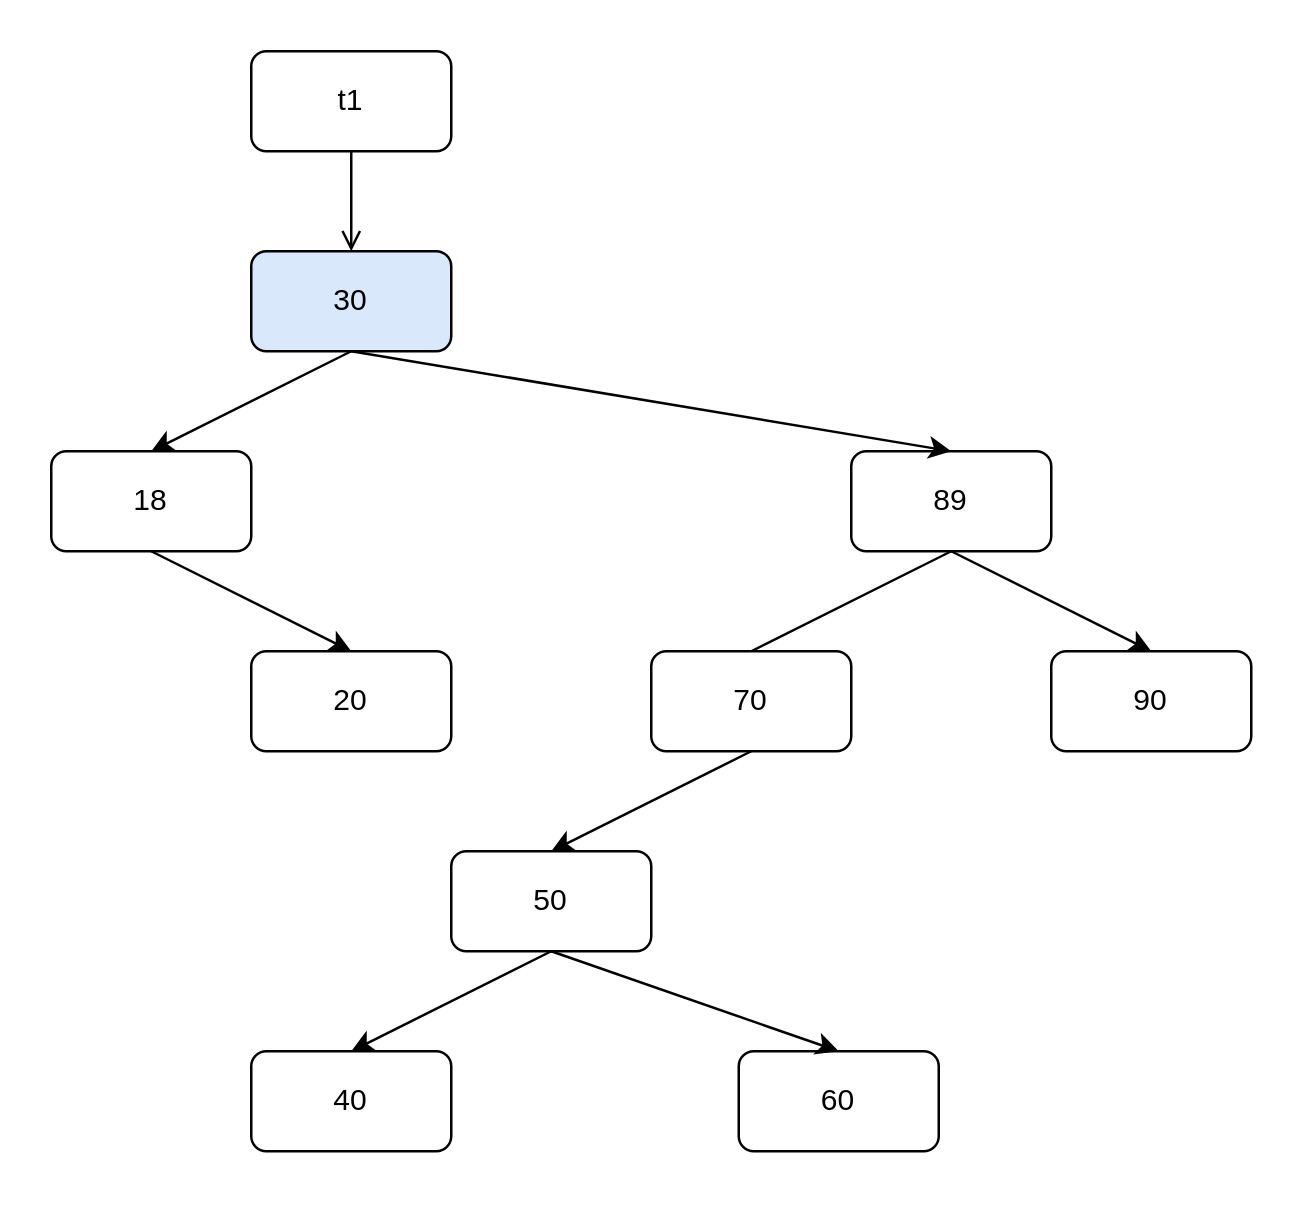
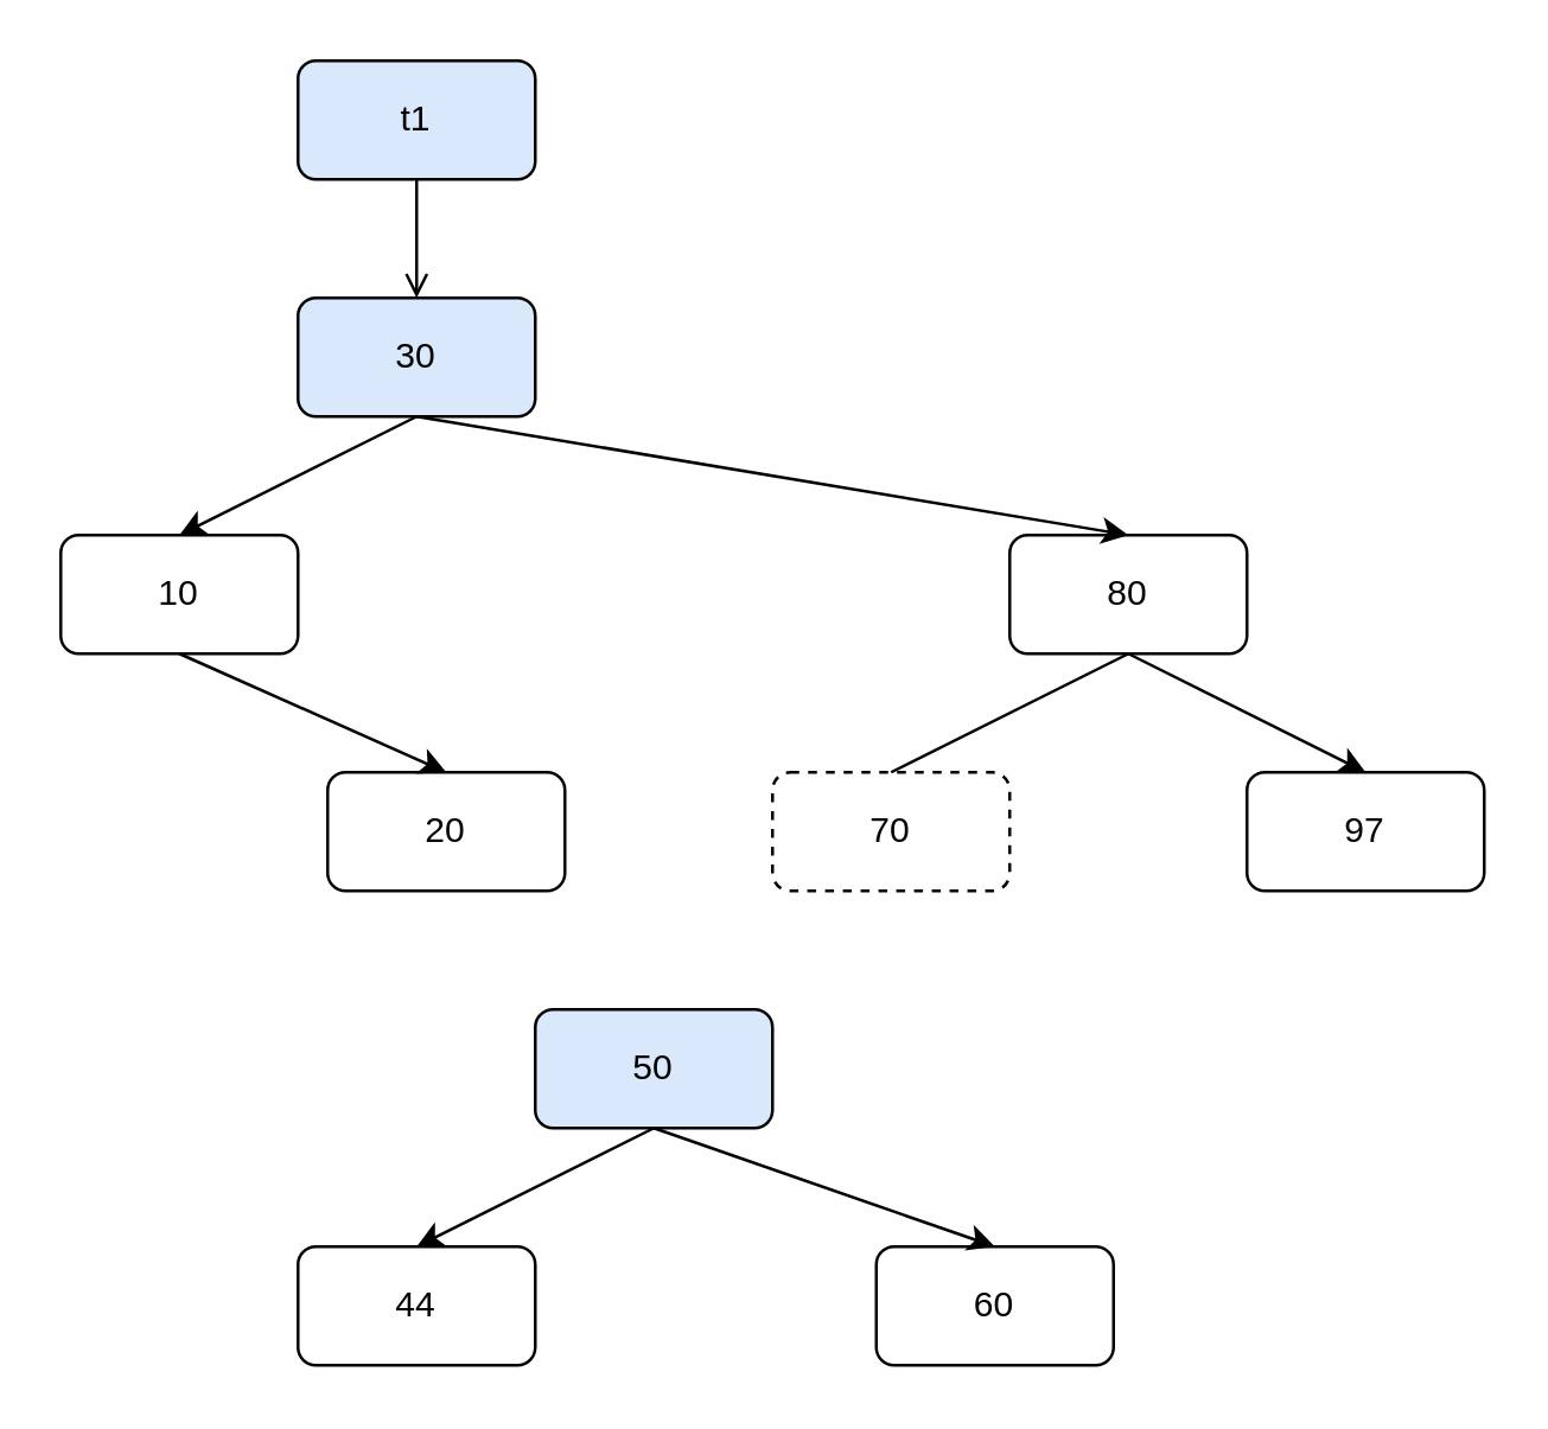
- <mxCell id="4" value="t1" style="rounded=1;whiteSpace=wrap;html=1;" parent="1" vertex="1"><mxGeometry x="100" y="20" width="80" height="40" as="geometry" /></mxCell>
+ <mxCell id="4" value="t1" style="rounded=1;whiteSpace=wrap;html=1;fillColor=#dae8fc;" parent="1" vertex="1"><mxGeometry x="100" y="20" width="80" height="40" as="geometry" /></mxCell>
- <mxCell id="9" value="18" style="rounded=1;whiteSpace=wrap;html=1;" parent="1" vertex="1"><mxGeometry x="20" y="180" width="80" height="40" as="geometry" /></mxCell>
+ <mxCell id="9" value="10" style="rounded=1;whiteSpace=wrap;html=1;" parent="1" vertex="1"><mxGeometry x="20" y="180" width="80" height="40" as="geometry" /></mxCell>
- <mxCell id="5" value="89" style="rounded=1;whiteSpace=wrap;html=1;" parent="1" vertex="1"><mxGeometry x="340" y="180" width="80" height="40" as="geometry" /></mxCell>
+ <mxCell id="5" value="80" style="rounded=1;whiteSpace=wrap;html=1;" parent="1" vertex="1"><mxGeometry x="340" y="180" width="80" height="40" as="geometry" /></mxCell>
- <mxCell id="17" value="20" style="rounded=1;whiteSpace=wrap;html=1;" parent="1" vertex="1"><mxGeometry x="100" y="260" width="80" height="40" as="geometry" /></mxCell>
+ <mxCell id="17" value="20" style="rounded=1;whiteSpace=wrap;html=1;" parent="1" vertex="1"><mxGeometry x="110" y="260" width="80" height="40" as="geometry" /></mxCell>
- <mxCell id="11" value="70" style="rounded=1;whiteSpace=wrap;html=1;" parent="1" vertex="1"><mxGeometry x="260" y="260" width="80" height="40" as="geometry" /></mxCell>
+ <mxCell id="11" value="70" style="rounded=1;whiteSpace=wrap;html=1;dashed=1;" parent="1" vertex="1"><mxGeometry x="260" y="260" width="80" height="40" as="geometry" /></mxCell>
- <mxCell id="7" value="90" style="rounded=1;whiteSpace=wrap;html=1;" parent="1" vertex="1"><mxGeometry x="420" y="260" width="80" height="40" as="geometry" /></mxCell>
+ <mxCell id="7" value="97" style="rounded=1;whiteSpace=wrap;html=1;" parent="1" vertex="1"><mxGeometry x="420" y="260" width="80" height="40" as="geometry" /></mxCell>
- <mxCell id="14" value="" style="endArrow=classic;html=1;exitX=0.5;exitY=1;exitDx=0;exitDy=0;entryX=0.5;entryY=0;entryDx=0;entryDy=0;" parent="1" source="11" target="13" edge="1"><mxGeometry width="50" height="50" relative="1" as="geometry"><mxPoint x="220" y="300" as="sourcePoint" /><mxPoint x="70" y="410" as="targetPoint" /></mxGeometry></mxCell>
- <mxCell id="13" value="50" style="rounded=1;whiteSpace=wrap;html=1;" parent="1" vertex="1"><mxGeometry x="180" y="340" width="80" height="40" as="geometry" /></mxCell>
+ <mxCell id="13" value="50" style="rounded=1;whiteSpace=wrap;html=1;fillColor=#dae8fc;" parent="1" vertex="1"><mxGeometry x="180" y="340" width="80" height="40" as="geometry" /></mxCell>
- <mxCell id="19" value="40" style="rounded=1;whiteSpace=wrap;html=1;" parent="1" vertex="1"><mxGeometry x="100" y="420" width="80" height="40" as="geometry" /></mxCell>
+ <mxCell id="19" value="44" style="rounded=1;whiteSpace=wrap;html=1;" parent="1" vertex="1"><mxGeometry x="100" y="420" width="80" height="40" as="geometry" /></mxCell>
